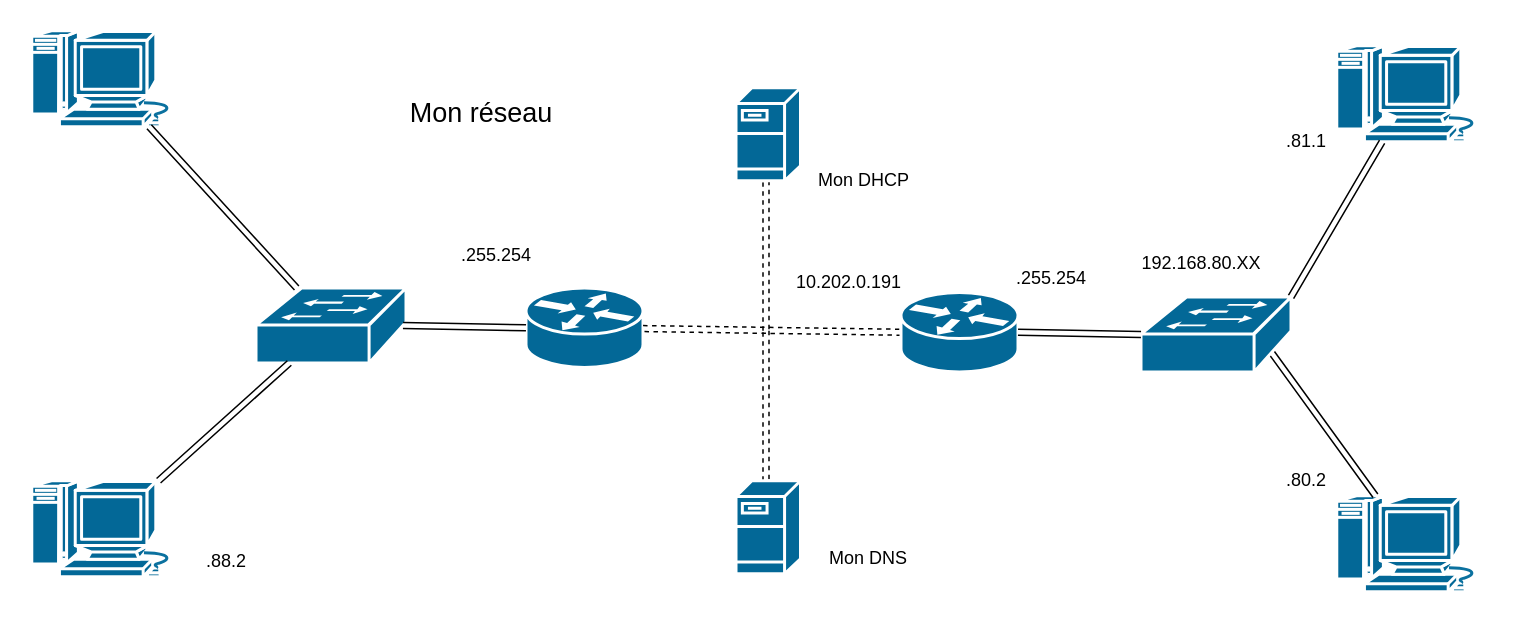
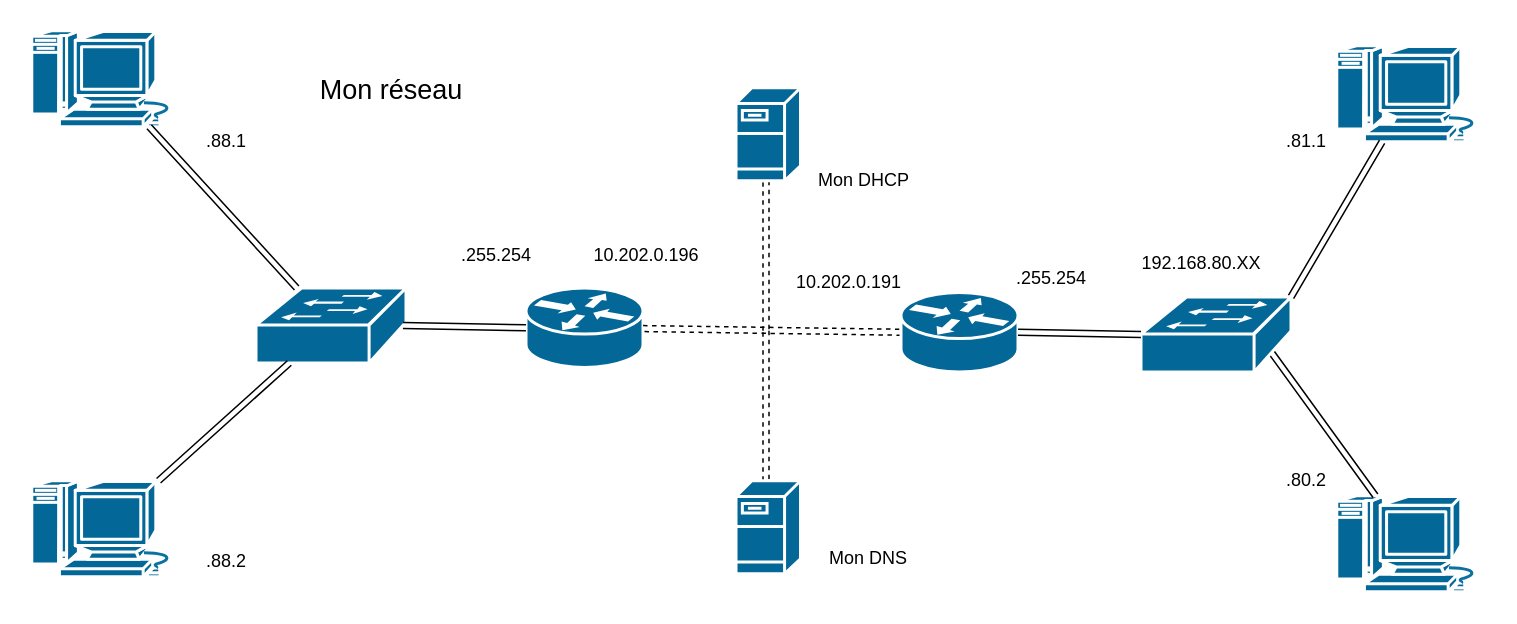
- <mxCell id="32" value="&lt;font style=&quot;font-size: 18px&quot;&gt;Mon réseau&lt;/font&gt;" style="text;html=1;align=center;verticalAlign=middle;resizable=0;points=[];autosize=1;strokeColor=none;fillColor=none;" parent="1" vertex="1"><mxGeometry x="265" y="65" width="110" height="20" as="geometry" /></mxCell>
+ <mxCell id="32" value="&lt;font style=&quot;font-size: 18px&quot;&gt;Mon réseau&lt;/font&gt;" style="text;html=1;align=center;verticalAlign=middle;resizable=0;points=[];autosize=1;strokeColor=none;fillColor=none;" parent="1" vertex="1"><mxGeometry x="205" y="50" width="110" height="20" as="geometry" /></mxCell>
+ <mxCell id="10" value=".88.1" style="text;html=1;resizable=0;autosize=1;align=center;verticalAlign=middle;points=[];fillColor=none;strokeColor=none;rounded=0;" parent="1" vertex="1"><mxGeometry x="130" y="84" width="40" height="20" as="geometry" /></mxCell>
+ <mxCell id="19" value="10.202.0.196" style="text;html=1;align=center;verticalAlign=middle;resizable=0;points=[];autosize=1;strokeColor=none;fillColor=none;" parent="1" vertex="1"><mxGeometry x="385" y="160" width="90" height="20" as="geometry" /></mxCell>
